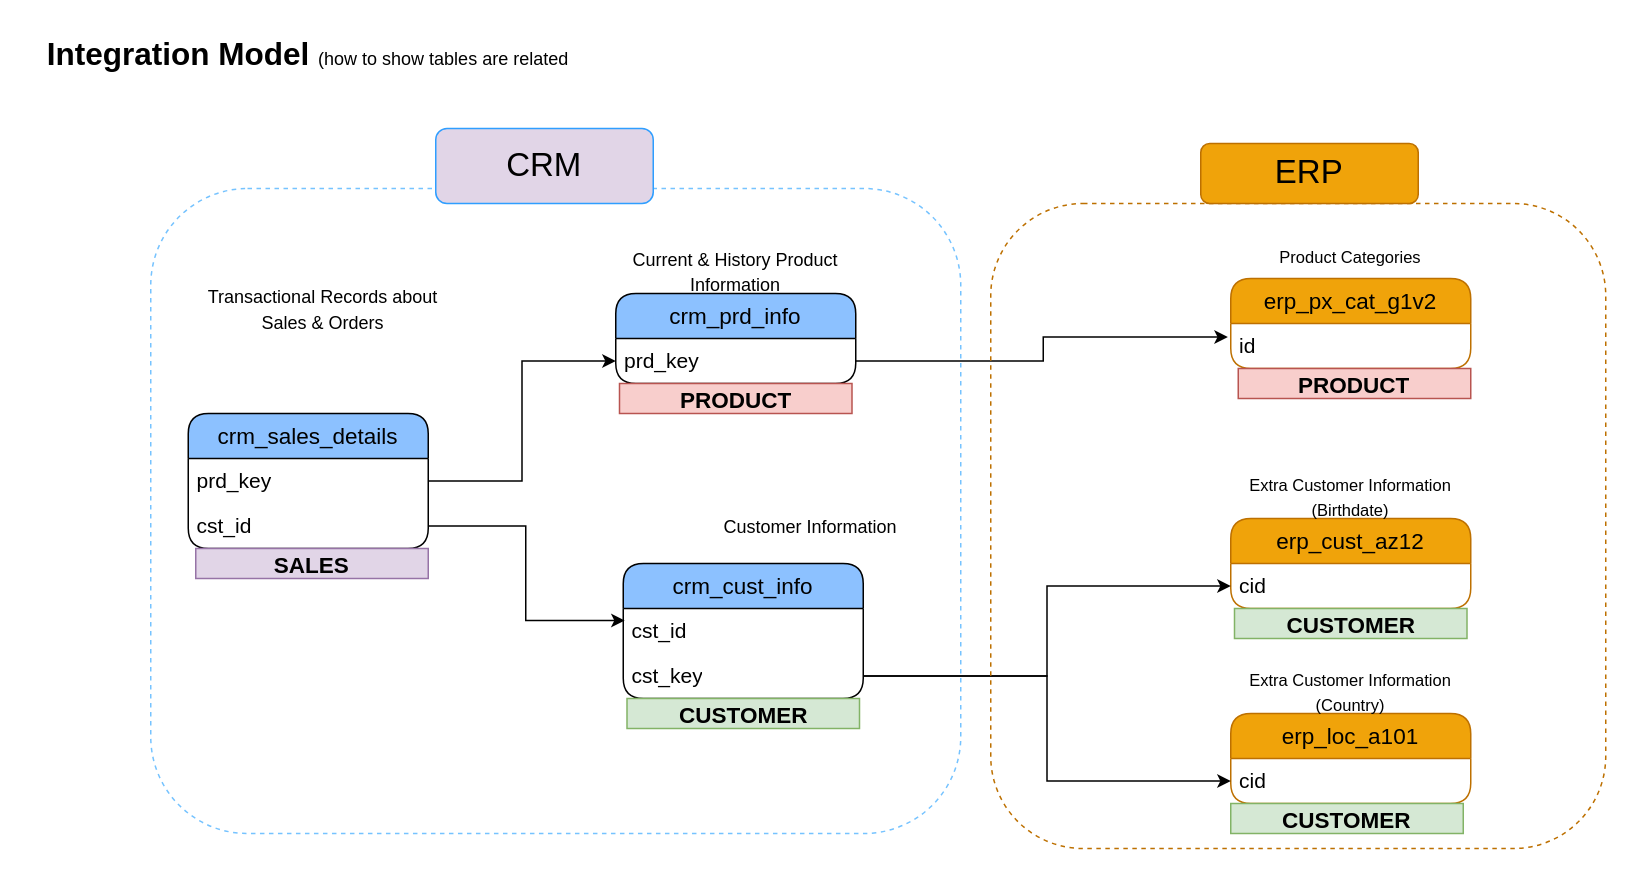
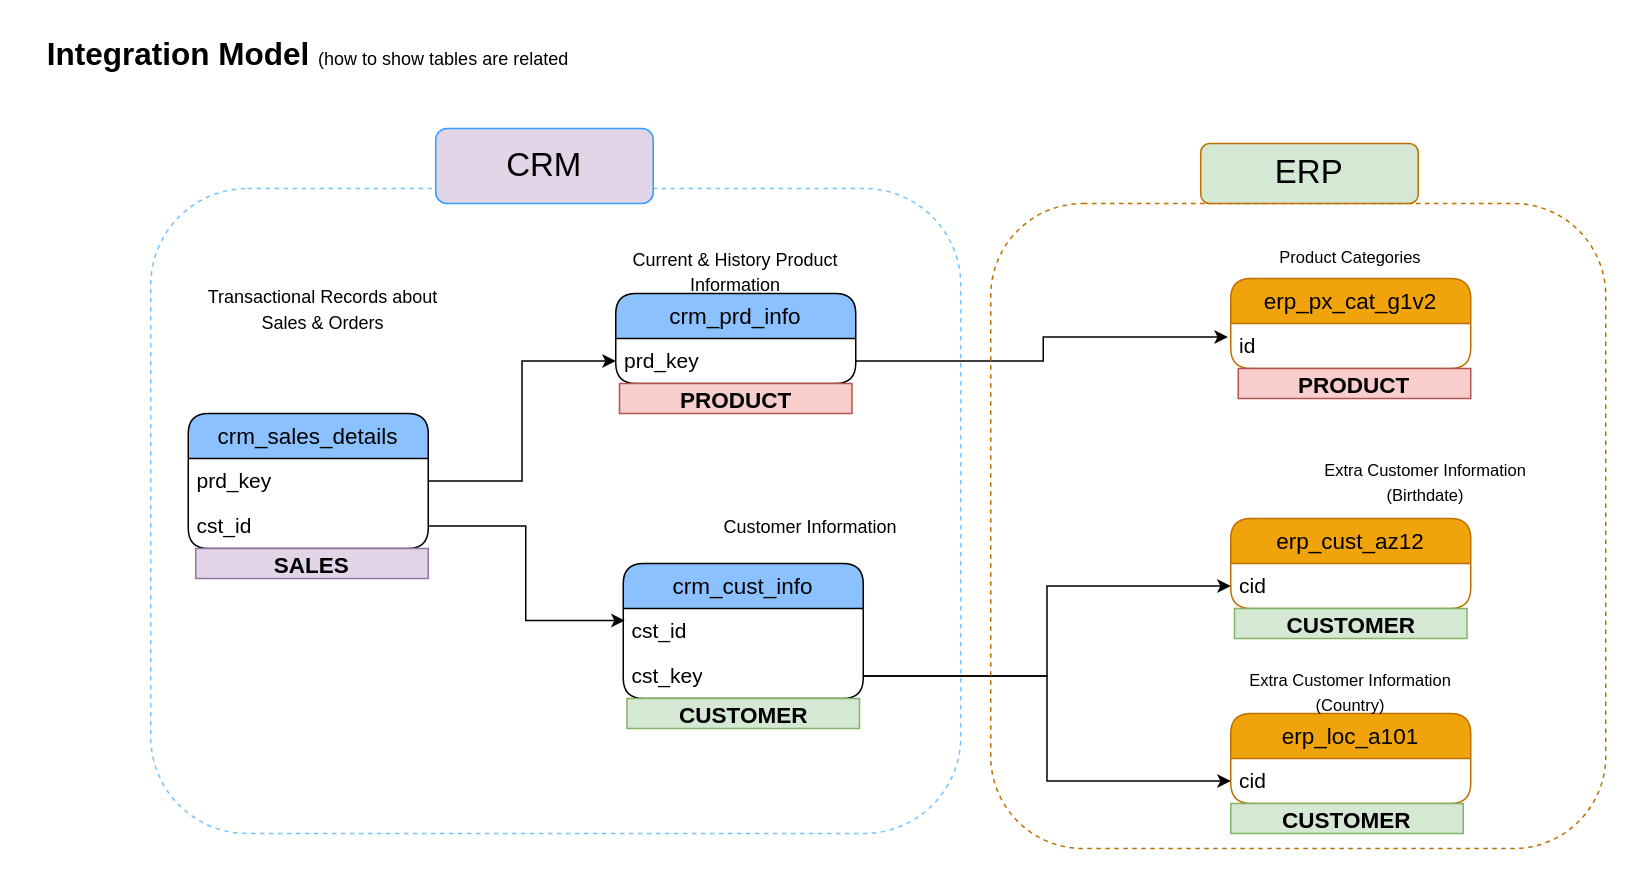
- <mxCell id="31" value="&lt;font style=&quot;color: rgb(0, 0, 0); font-size: 22px;&quot;&gt;ERP&lt;/font&gt;" style="rounded=1;whiteSpace=wrap;html=1;strokeColor=#BD7000;fillColor=#f0a30a;fontColor=#000000;" parent="1" vertex="1"><mxGeometry x="800" y="95" width="145" height="40" as="geometry" /></mxCell>
+ <mxCell id="31" value="&lt;font style=&quot;color: rgb(0, 0, 0); font-size: 22px;&quot;&gt;ERP&lt;/font&gt;" style="rounded=1;whiteSpace=wrap;html=1;strokeColor=#BD7000;fillColor=#d5e8d4;fontColor=#000000;" parent="1" vertex="1"><mxGeometry x="800" y="95" width="145" height="40" as="geometry" /></mxCell>
- <mxCell id="18" value="&lt;font style=&quot;font-size: 11px;&quot;&gt;Extra Customer Information (Birthdate)&lt;/font&gt;" style="text;html=1;align=center;verticalAlign=middle;whiteSpace=wrap;rounded=0;fontSize=14;" parent="1" vertex="1"><mxGeometry x="820" y="315" width="160" height="30" as="geometry" /></mxCell>
+ <mxCell id="18" value="&lt;font style=&quot;font-size: 11px;&quot;&gt;Extra Customer Information (Birthdate)&lt;/font&gt;" style="text;html=1;align=center;verticalAlign=middle;whiteSpace=wrap;rounded=0;fontSize=14;" parent="1" vertex="1"><mxGeometry x="870" y="305" width="160" height="30" as="geometry" /></mxCell>
